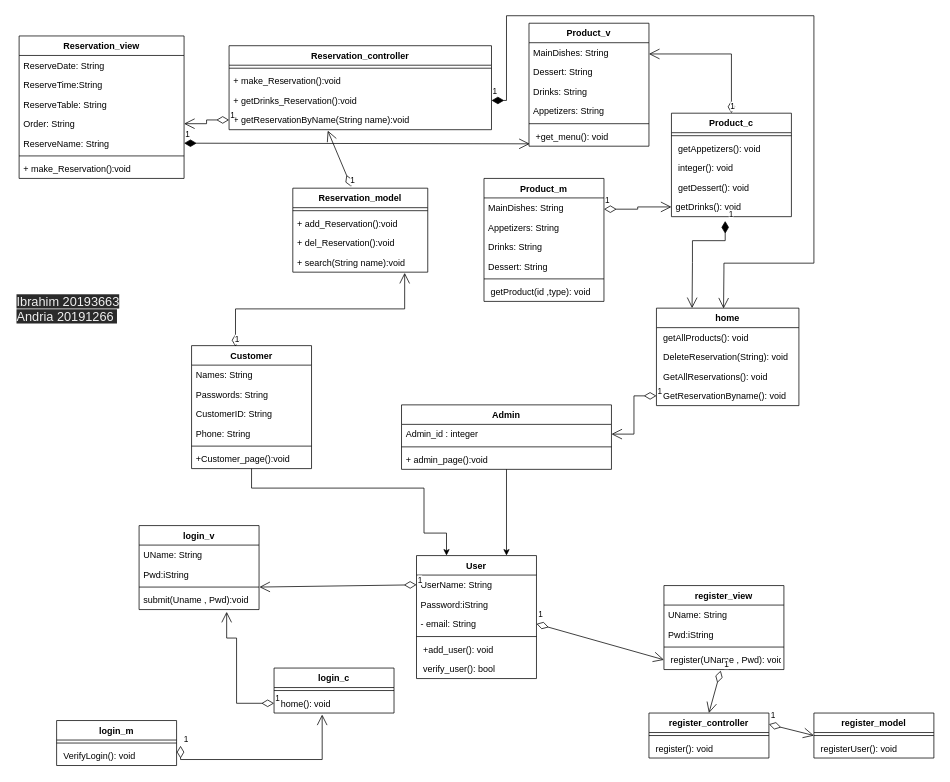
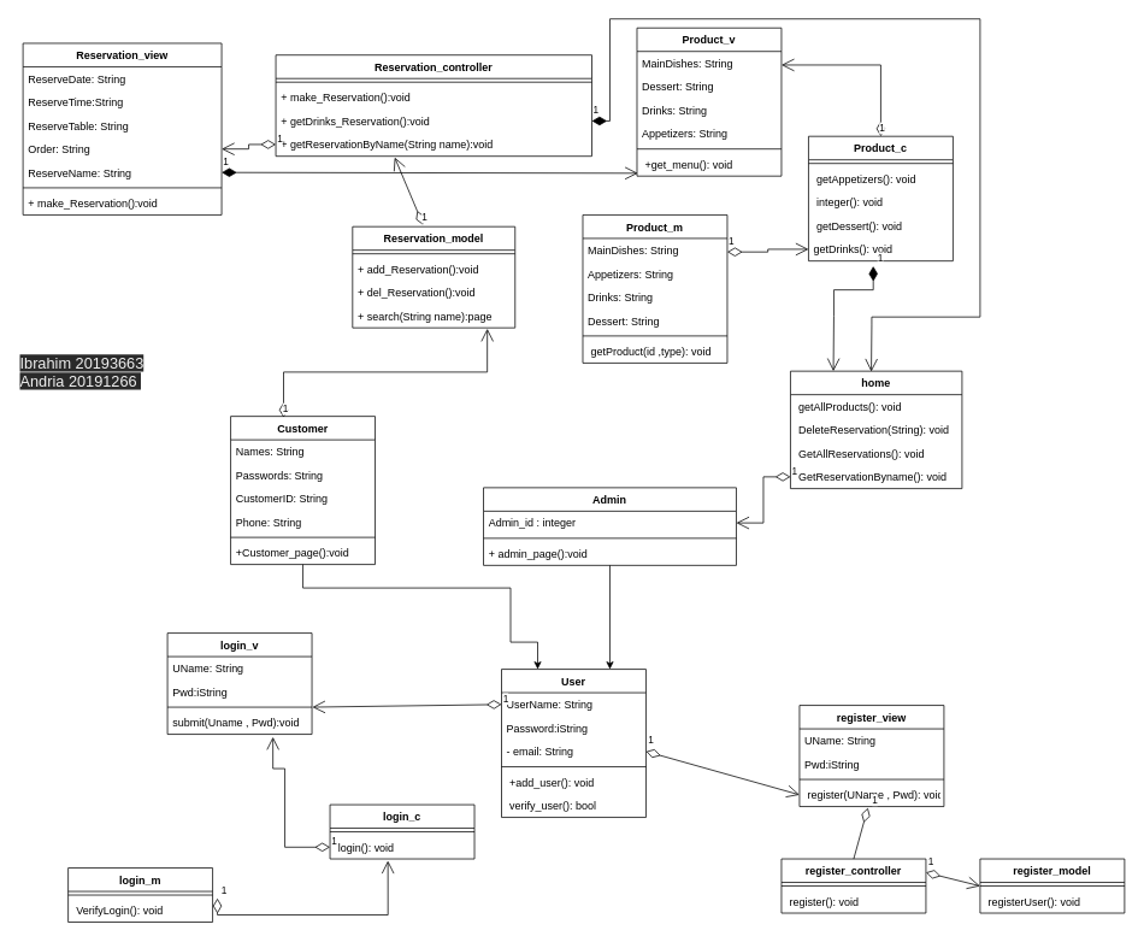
- <mxCell id="48" value="+ search(String name):void" style="text;strokeColor=none;fillColor=none;align=left;verticalAlign=top;spacingLeft=4;spacingRight=4;overflow=hidden;rotatable=0;points=[[0,0.5],[1,0.5]];portConstraint=eastwest;" parent="44" vertex="1"><mxGeometry y="86" width="180" height="26" as="geometry" /></mxCell>
+ <mxCell id="48" value="+ search(String name):page" style="text;strokeColor=none;fillColor=none;align=left;verticalAlign=top;spacingLeft=4;spacingRight=4;overflow=hidden;rotatable=0;points=[[0,0.5],[1,0.5]];portConstraint=eastwest;" parent="44" vertex="1"><mxGeometry y="86" width="180" height="26" as="geometry" /></mxCell>
- <mxCell id="4" value=" home(): void" style="text;strokeColor=none;fillColor=none;align=left;verticalAlign=top;spacingLeft=4;spacingRight=4;overflow=hidden;rotatable=0;points=[[0,0.5],[1,0.5]];portConstraint=eastwest;" parent="2" vertex="1"><mxGeometry y="34" width="160" height="26" as="geometry" /></mxCell>
+ <mxCell id="4" value=" login(): void" style="text;strokeColor=none;fillColor=none;align=left;verticalAlign=top;spacingLeft=4;spacingRight=4;overflow=hidden;rotatable=0;points=[[0,0.5],[1,0.5]];portConstraint=eastwest;" parent="2" vertex="1"><mxGeometry y="34" width="160" height="26" as="geometry" /></mxCell>
- <mxCell id="101" value="1" style="endArrow=open;html=1;endSize=12;startArrow=diamondThin;startSize=14;startFill=0;align=left;verticalAlign=bottom;rounded=0;exitX=0.473;exitY=1.054;exitDx=0;exitDy=0;entryX=0.5;entryY=0;entryDx=0;entryDy=0;exitPerimeter=0;" parent="1" source="91" target="98" edge="1"><mxGeometry x="-1" y="3" relative="1" as="geometry"><mxPoint x="985" y="975" as="sourcePoint" /><mxPoint x="1075" y="960" as="targetPoint" /></mxGeometry></mxCell>
+ <mxCell id="101" value="1" style="endArrow=none;html=1;endSize=12;startArrow=diamondThin;startSize=14;startFill=0;align=left;verticalAlign=bottom;rounded=0;exitX=0.473;exitY=1.054;exitDx=0;exitDy=0;entryX=0.5;entryY=0;entryDx=0;entryDy=0;exitPerimeter=0;" parent="1" source="91" target="98" edge="1"><mxGeometry x="-1" y="3" relative="1" as="geometry"><mxPoint x="985" y="975" as="sourcePoint" /><mxPoint x="1075" y="960" as="targetPoint" /></mxGeometry></mxCell>
